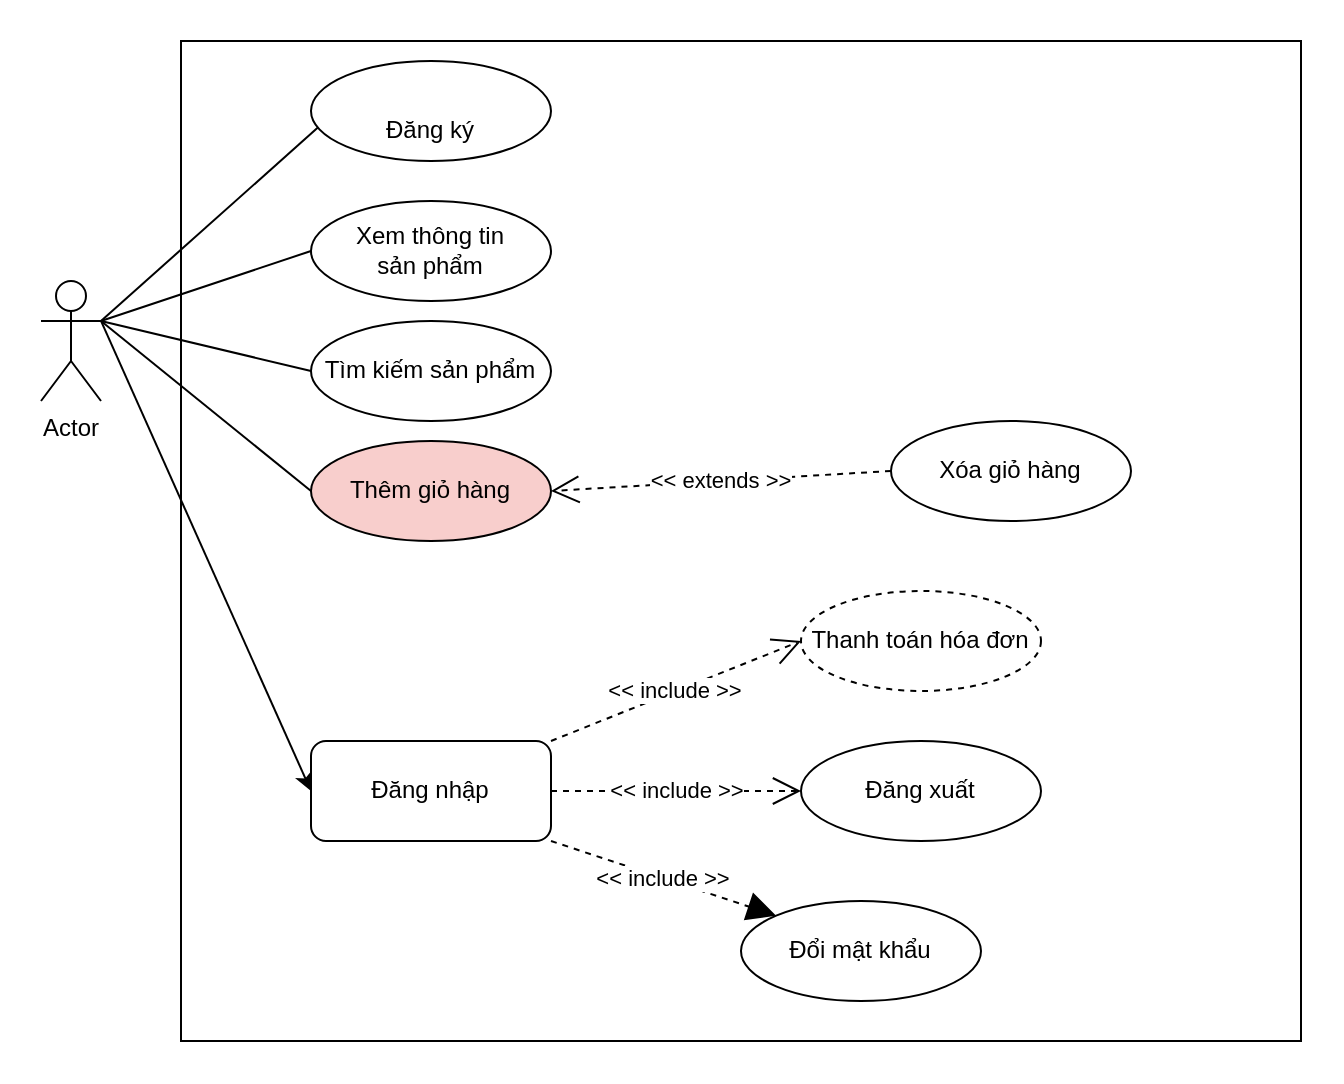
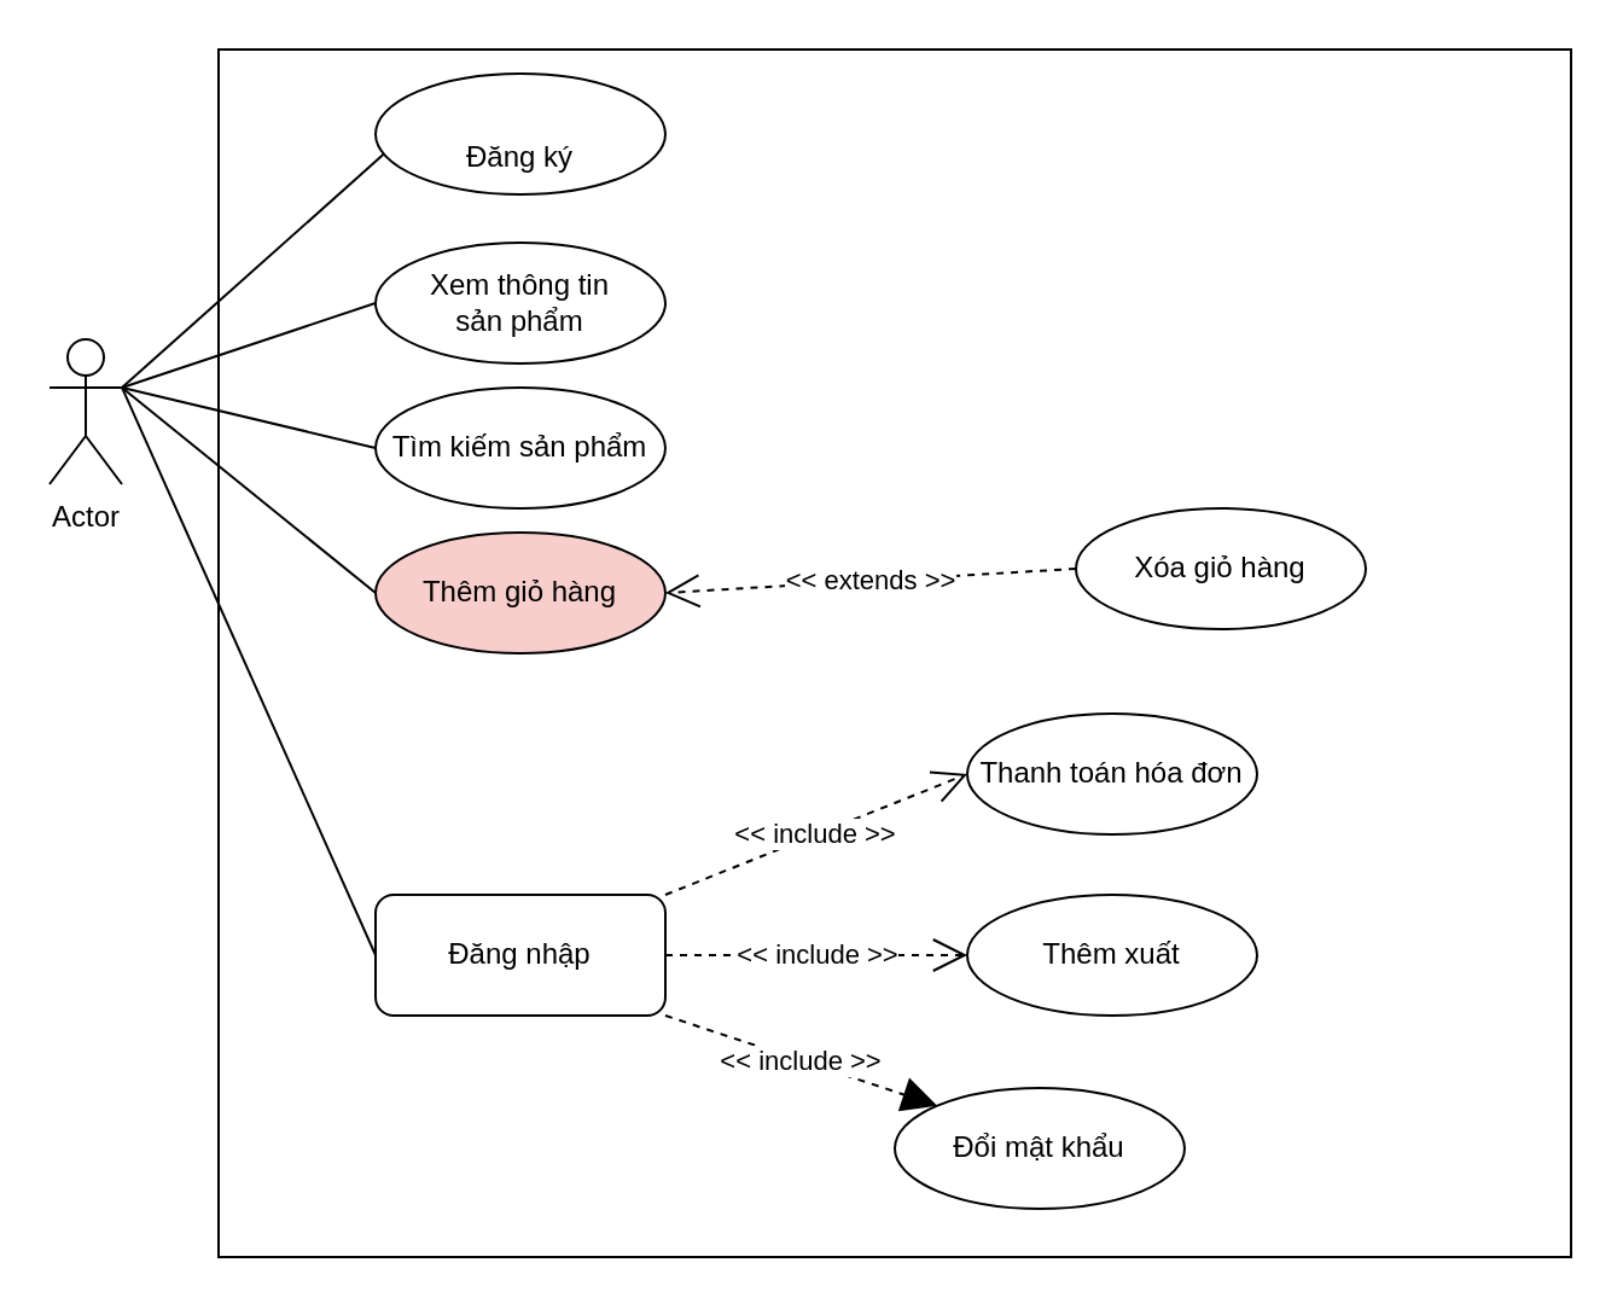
- <mxCell id="14" value="Thanh toán hóa đơn" style="ellipse;whiteSpace=wrap;html=1;dashed=1;" parent="1" vertex="1"><mxGeometry x="400" y="295" width="120" height="50" as="geometry" /></mxCell>
+ <mxCell id="14" value="Thanh toán hóa đơn" style="ellipse;whiteSpace=wrap;html=1;" parent="1" vertex="1"><mxGeometry x="400" y="295" width="120" height="50" as="geometry" /></mxCell>
- <mxCell id="18" value="" style="endArrow=classic;html=1;exitX=1;exitY=0.333;exitDx=0;exitDy=0;exitPerimeter=0;entryX=0;entryY=0.5;entryDx=0;entryDy=0;" parent="1" source="3" target="11" edge="1"><mxGeometry width="50" height="50" relative="1" as="geometry"><mxPoint x="230" y="290" as="sourcePoint" /><mxPoint x="280" y="240" as="targetPoint" /></mxGeometry></mxCell>
+ <mxCell id="18" value="" style="endArrow=none;html=1;exitX=1;exitY=0.333;exitDx=0;exitDy=0;exitPerimeter=0;entryX=0;entryY=0.5;entryDx=0;entryDy=0;" parent="1" source="3" target="11" edge="1"><mxGeometry width="50" height="50" relative="1" as="geometry"><mxPoint x="230" y="290" as="sourcePoint" /><mxPoint x="280" y="240" as="targetPoint" /></mxGeometry></mxCell>
- <mxCell id="12" value="Đăng xuất" style="ellipse;whiteSpace=wrap;html=1;" parent="1" vertex="1"><mxGeometry x="400" y="370" width="120" height="50" as="geometry" /></mxCell>
+ <mxCell id="12" value="Thêm xuất" style="ellipse;whiteSpace=wrap;html=1;" parent="1" vertex="1"><mxGeometry x="400" y="370" width="120" height="50" as="geometry" /></mxCell>
